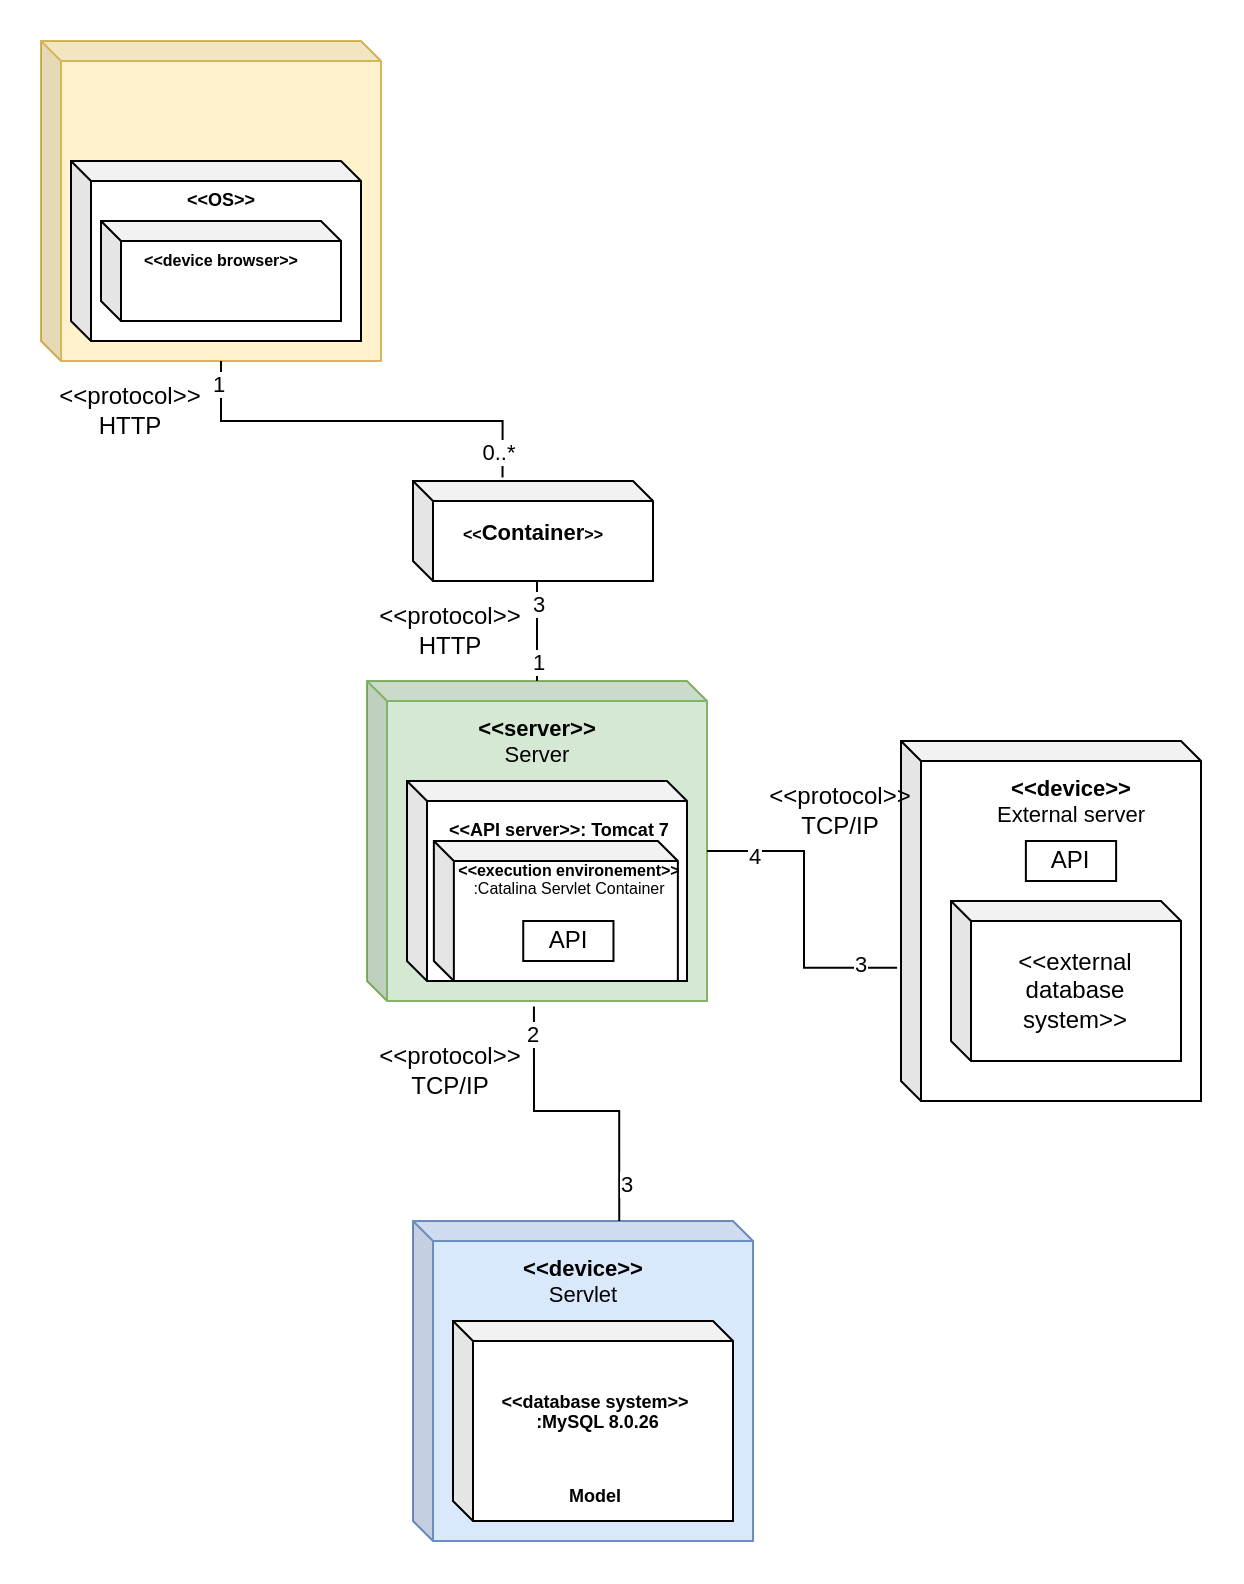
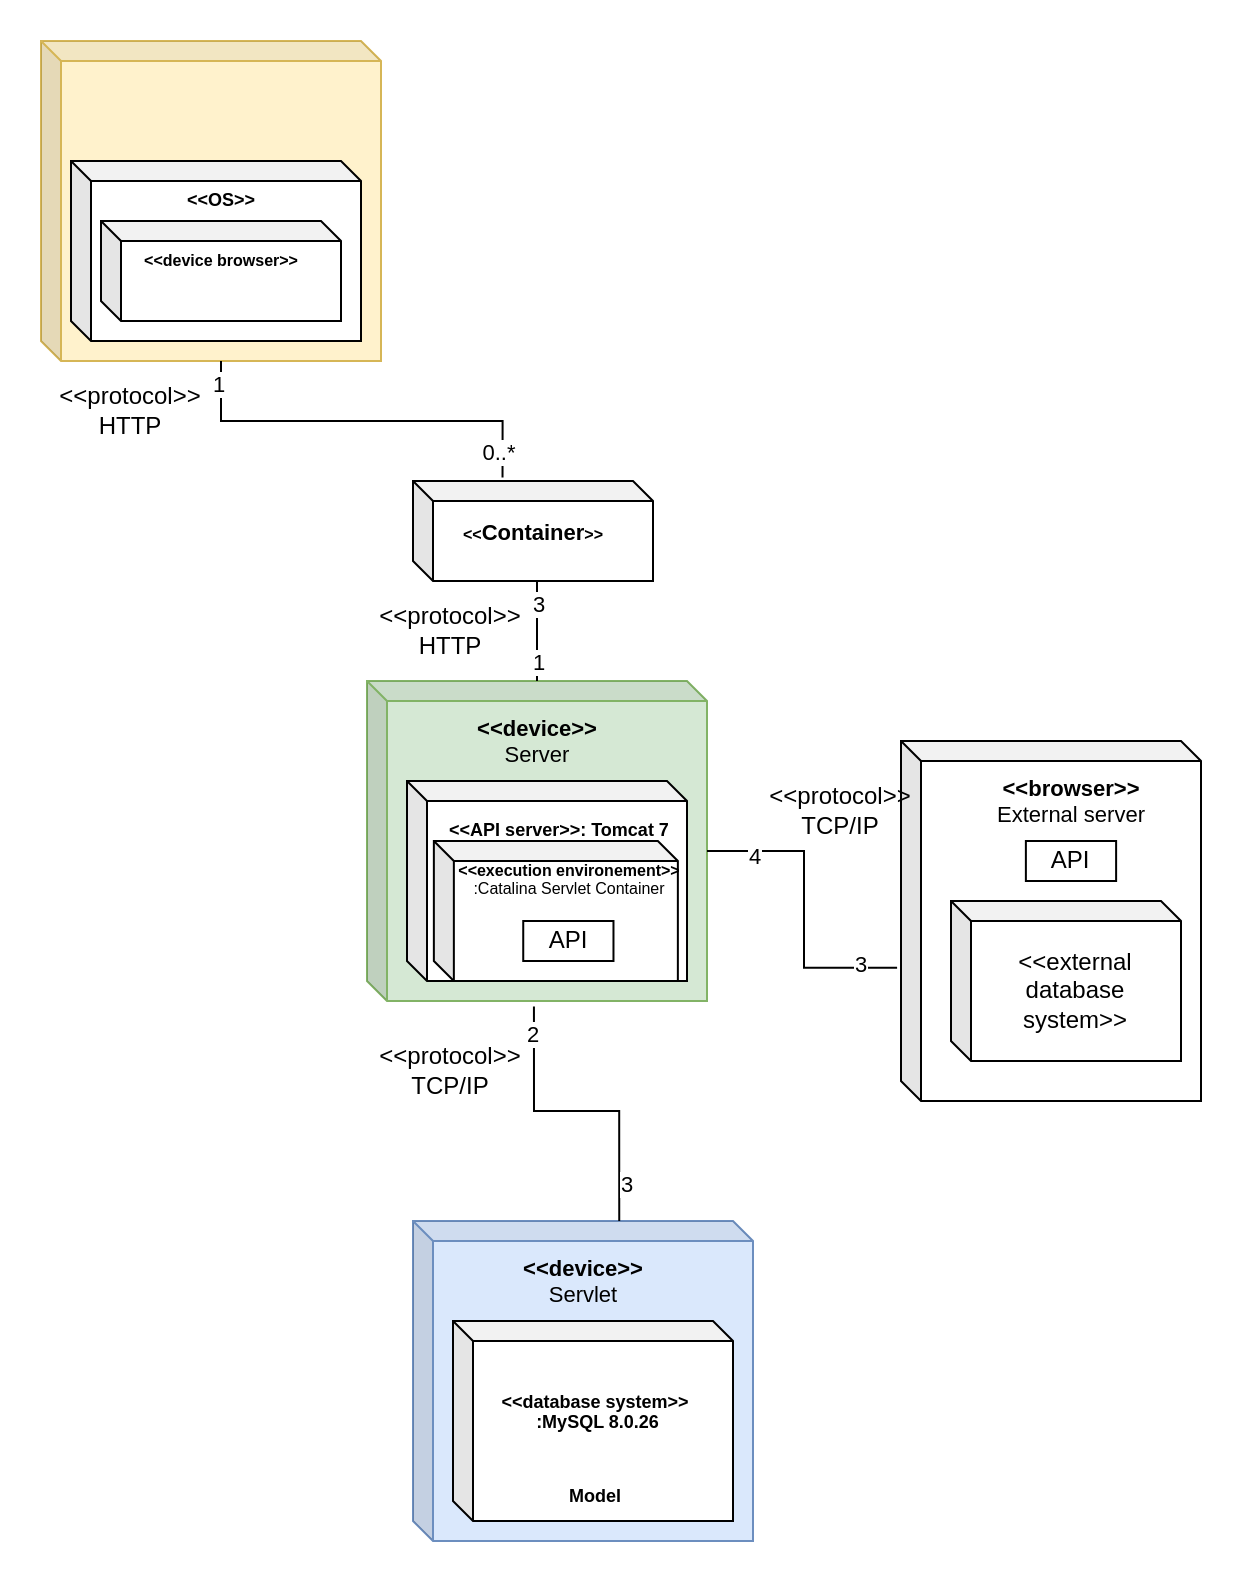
- <mxCell id="10" value="&lt;p style=&quot;line-height: 110%; font-size: 11px;&quot;&gt;&lt;font style=&quot;font-size: 11px;&quot;&gt;&amp;lt;&amp;lt;server&amp;gt;&amp;gt;&lt;br style=&quot;border-color: var(--border-color); font-weight: 400;&quot;&gt;&lt;span style=&quot;font-weight: 400;&quot;&gt;Server&lt;/span&gt;&lt;/font&gt;&lt;/p&gt;" style="text;strokeColor=none;fillColor=none;html=1;fontSize=24;fontStyle=1;verticalAlign=middle;align=center;" vertex="1" parent="1"><mxGeometry x="231.75" y="340" width="72.5" height="60" as="geometry" /></mxCell>
+ <mxCell id="10" value="&lt;p style=&quot;line-height: 110%; font-size: 11px;&quot;&gt;&lt;font style=&quot;font-size: 11px;&quot;&gt;&amp;lt;&amp;lt;device&amp;gt;&amp;gt;&lt;br style=&quot;border-color: var(--border-color); font-weight: 400;&quot;&gt;&lt;span style=&quot;font-weight: 400;&quot;&gt;Server&lt;/span&gt;&lt;/font&gt;&lt;/p&gt;" style="text;strokeColor=none;fillColor=none;html=1;fontSize=24;fontStyle=1;verticalAlign=middle;align=center;" vertex="1" parent="1"><mxGeometry x="231.75" y="340" width="72.5" height="60" as="geometry" /></mxCell>
- <mxCell id="21" value="&lt;p style=&quot;line-height: 110%; font-size: 11px;&quot;&gt;&lt;font style=&quot;font-size: 11px;&quot;&gt;&amp;lt;&amp;lt;device&amp;gt;&amp;gt;&lt;br style=&quot;border-color: var(--border-color); font-weight: 400;&quot;&gt;&lt;span style=&quot;font-weight: 400;&quot;&gt;External server&lt;/span&gt;&lt;/font&gt;&lt;/p&gt;" style="text;strokeColor=none;fillColor=none;html=1;fontSize=24;fontStyle=1;verticalAlign=middle;align=center;" vertex="1" parent="1"><mxGeometry x="498.75" y="370" width="72.5" height="60" as="geometry" /></mxCell>
+ <mxCell id="21" value="&lt;p style=&quot;line-height: 110%; font-size: 11px;&quot;&gt;&lt;font style=&quot;font-size: 11px;&quot;&gt;&amp;lt;&amp;lt;browser&amp;gt;&amp;gt;&lt;br style=&quot;border-color: var(--border-color); font-weight: 400;&quot;&gt;&lt;span style=&quot;font-weight: 400;&quot;&gt;External server&lt;/span&gt;&lt;/font&gt;&lt;/p&gt;" style="text;strokeColor=none;fillColor=none;html=1;fontSize=24;fontStyle=1;verticalAlign=middle;align=center;" vertex="1" parent="1"><mxGeometry x="498.75" y="370" width="72.5" height="60" as="geometry" /></mxCell>
